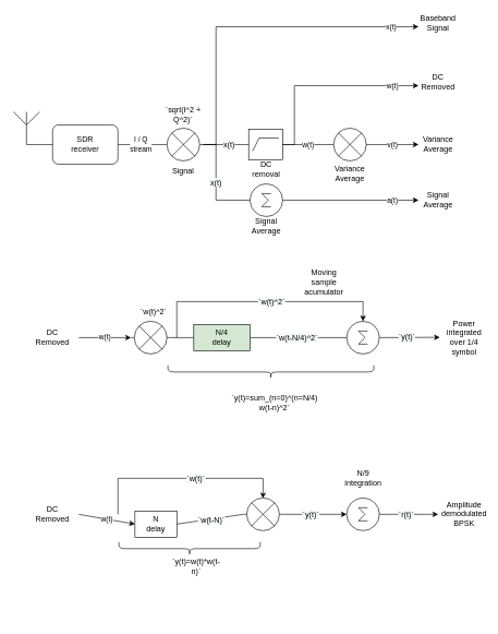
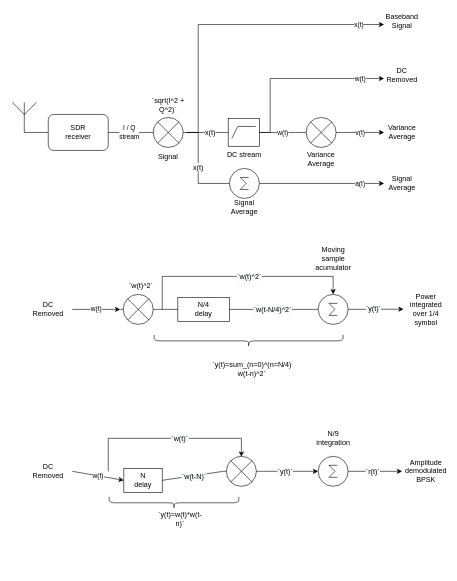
- <mxCell id="11" value="DC removal" style="text;html=1;strokeColor=none;fillColor=none;align=center;verticalAlign=middle;whiteSpace=wrap;rounded=0;" vertex="1" parent="1"><mxGeometry x="377" y="243" width="60" height="30" as="geometry" /></mxCell>
+ <mxCell id="11" value="DC stream" style="text;html=1;strokeColor=none;fillColor=none;align=center;verticalAlign=middle;whiteSpace=wrap;rounded=0;" vertex="1" parent="1"><mxGeometry x="377" y="243" width="60" height="30" as="geometry" /></mxCell>
- <mxCell id="38" value="Moving&lt;br style=&quot;font-size: 12px&quot;&gt;sample acumulator" style="text;html=1;strokeColor=none;fillColor=none;align=center;verticalAlign=middle;whiteSpace=wrap;rounded=0;fontSize=12;" vertex="1" parent="1"><mxGeometry x="457.5" y="410" width="75" height="40" as="geometry" /></mxCell>
+ <mxCell id="38" value="Moving&lt;br style=&quot;font-size: 12px&quot;&gt;sample acumulator" style="text;html=1;strokeColor=none;fillColor=none;align=center;verticalAlign=middle;whiteSpace=wrap;rounded=0;fontSize=12;" vertex="1" parent="1"><mxGeometry x="517.5" y="410" width="75" height="40" as="geometry" /></mxCell>
- <mxCell id="30" value="N/4&lt;br&gt;delay" style="rounded=0;whiteSpace=wrap;html=1;fillColor=#d5e8d4;" vertex="1" parent="1"><mxGeometry x="296" y="495" width="86" height="40" as="geometry" /></mxCell>
+ <mxCell id="30" value="N/4&lt;br&gt;delay" style="rounded=0;whiteSpace=wrap;html=1;" vertex="1" parent="1"><mxGeometry x="296" y="495" width="86" height="40" as="geometry" /></mxCell>
